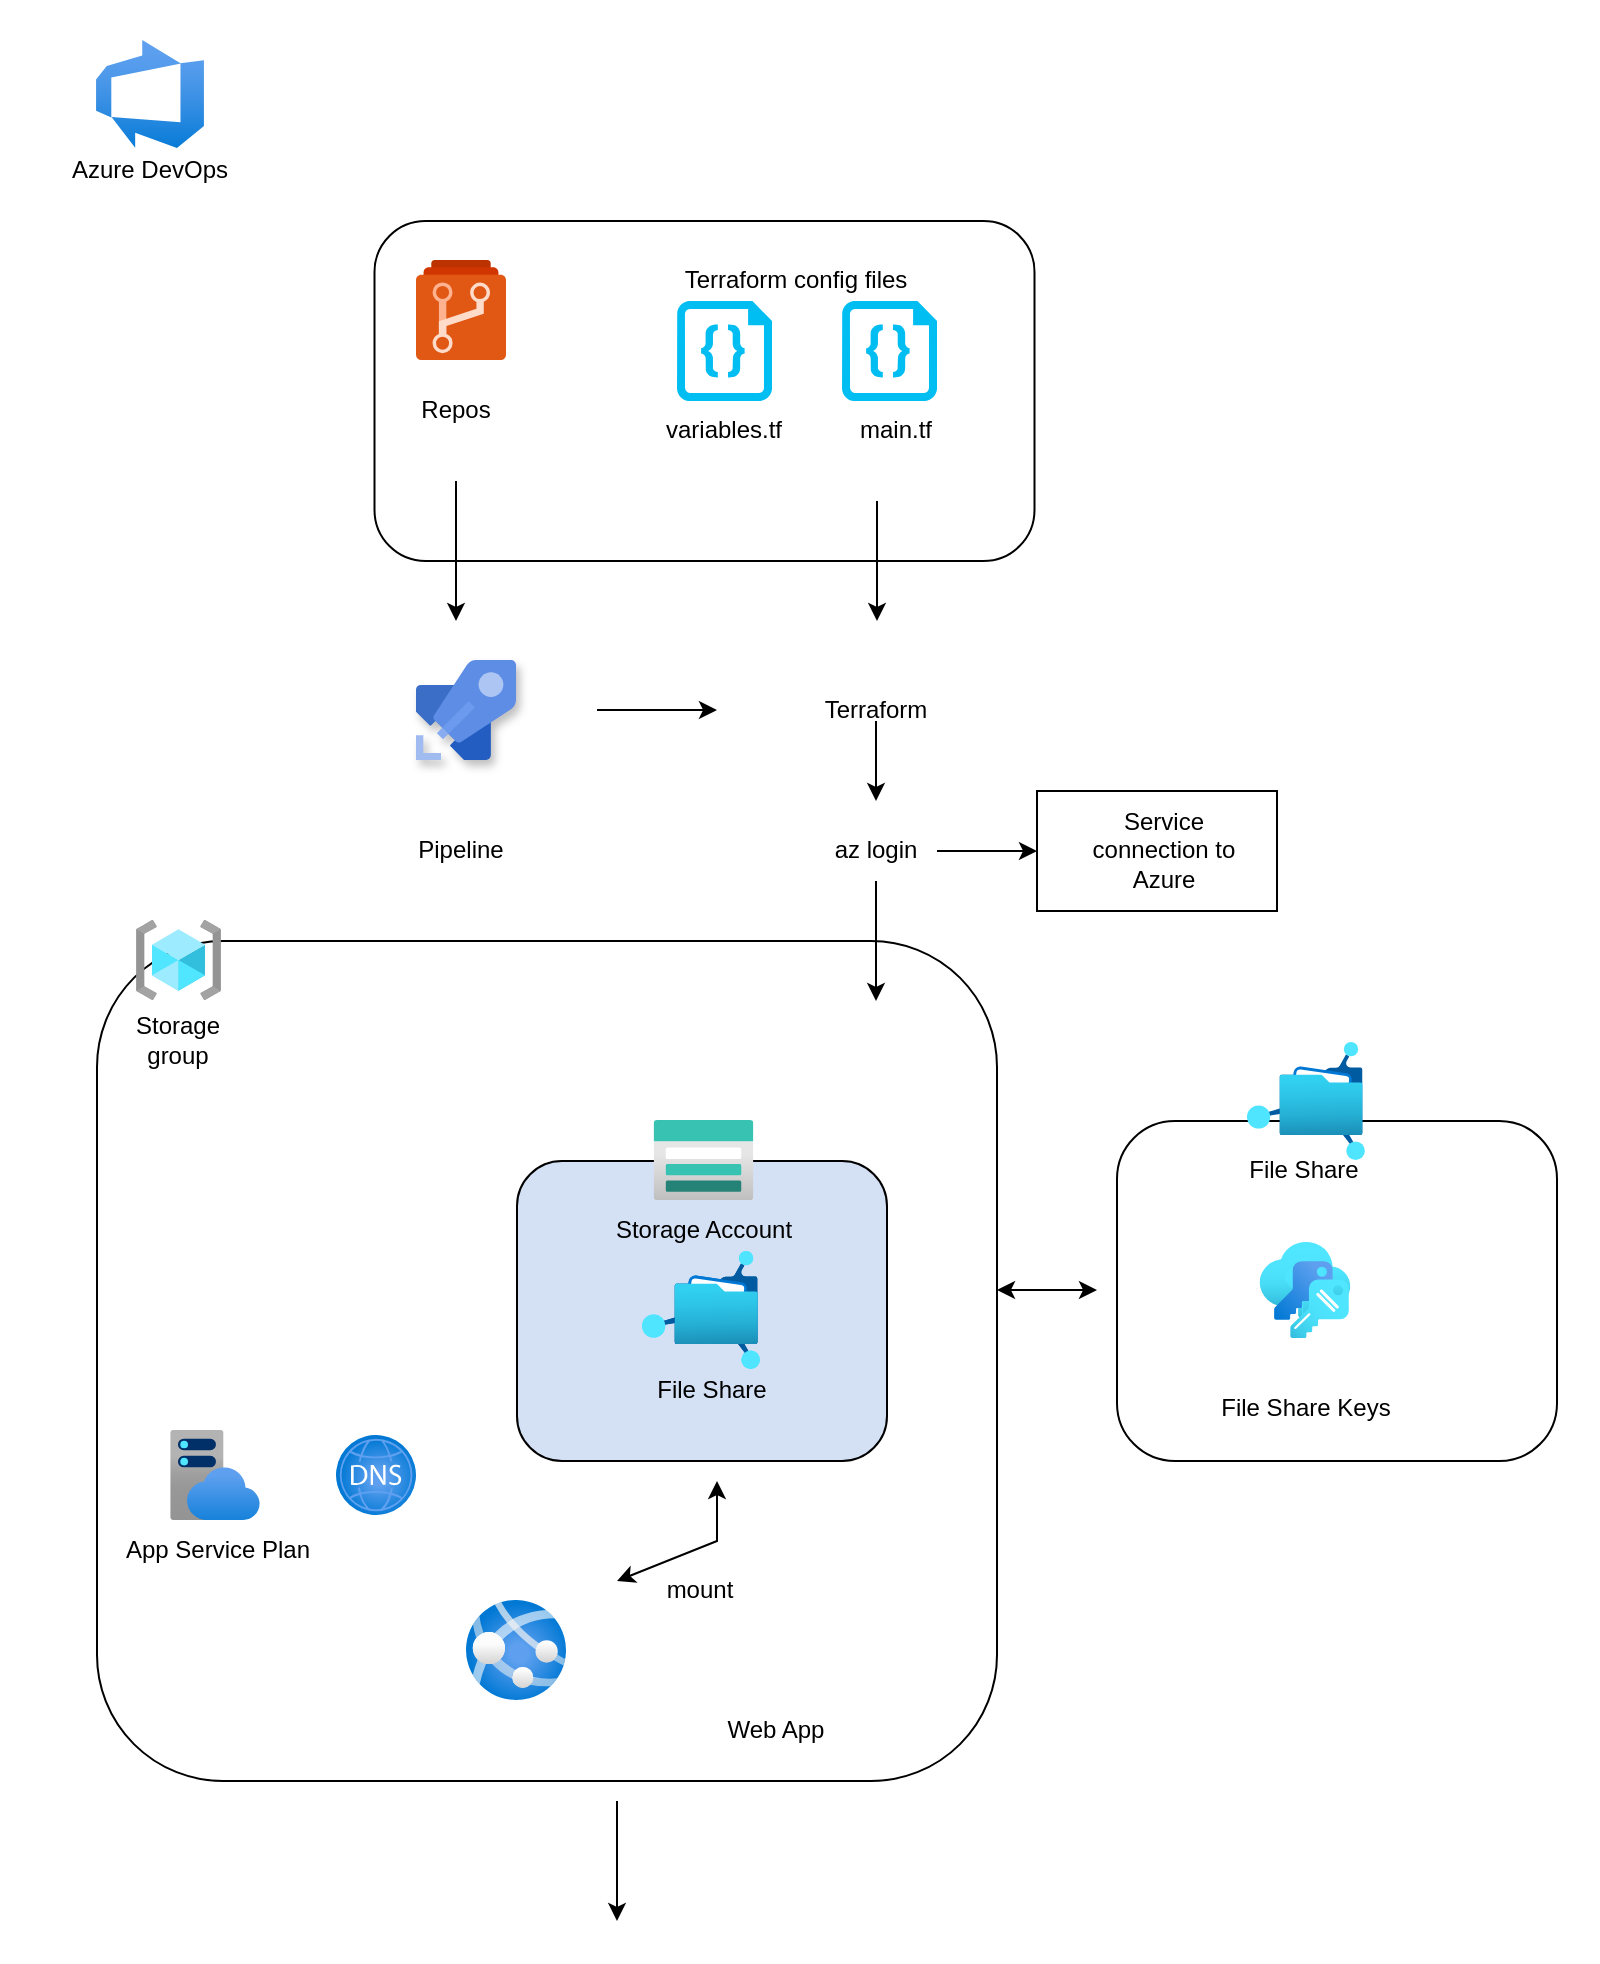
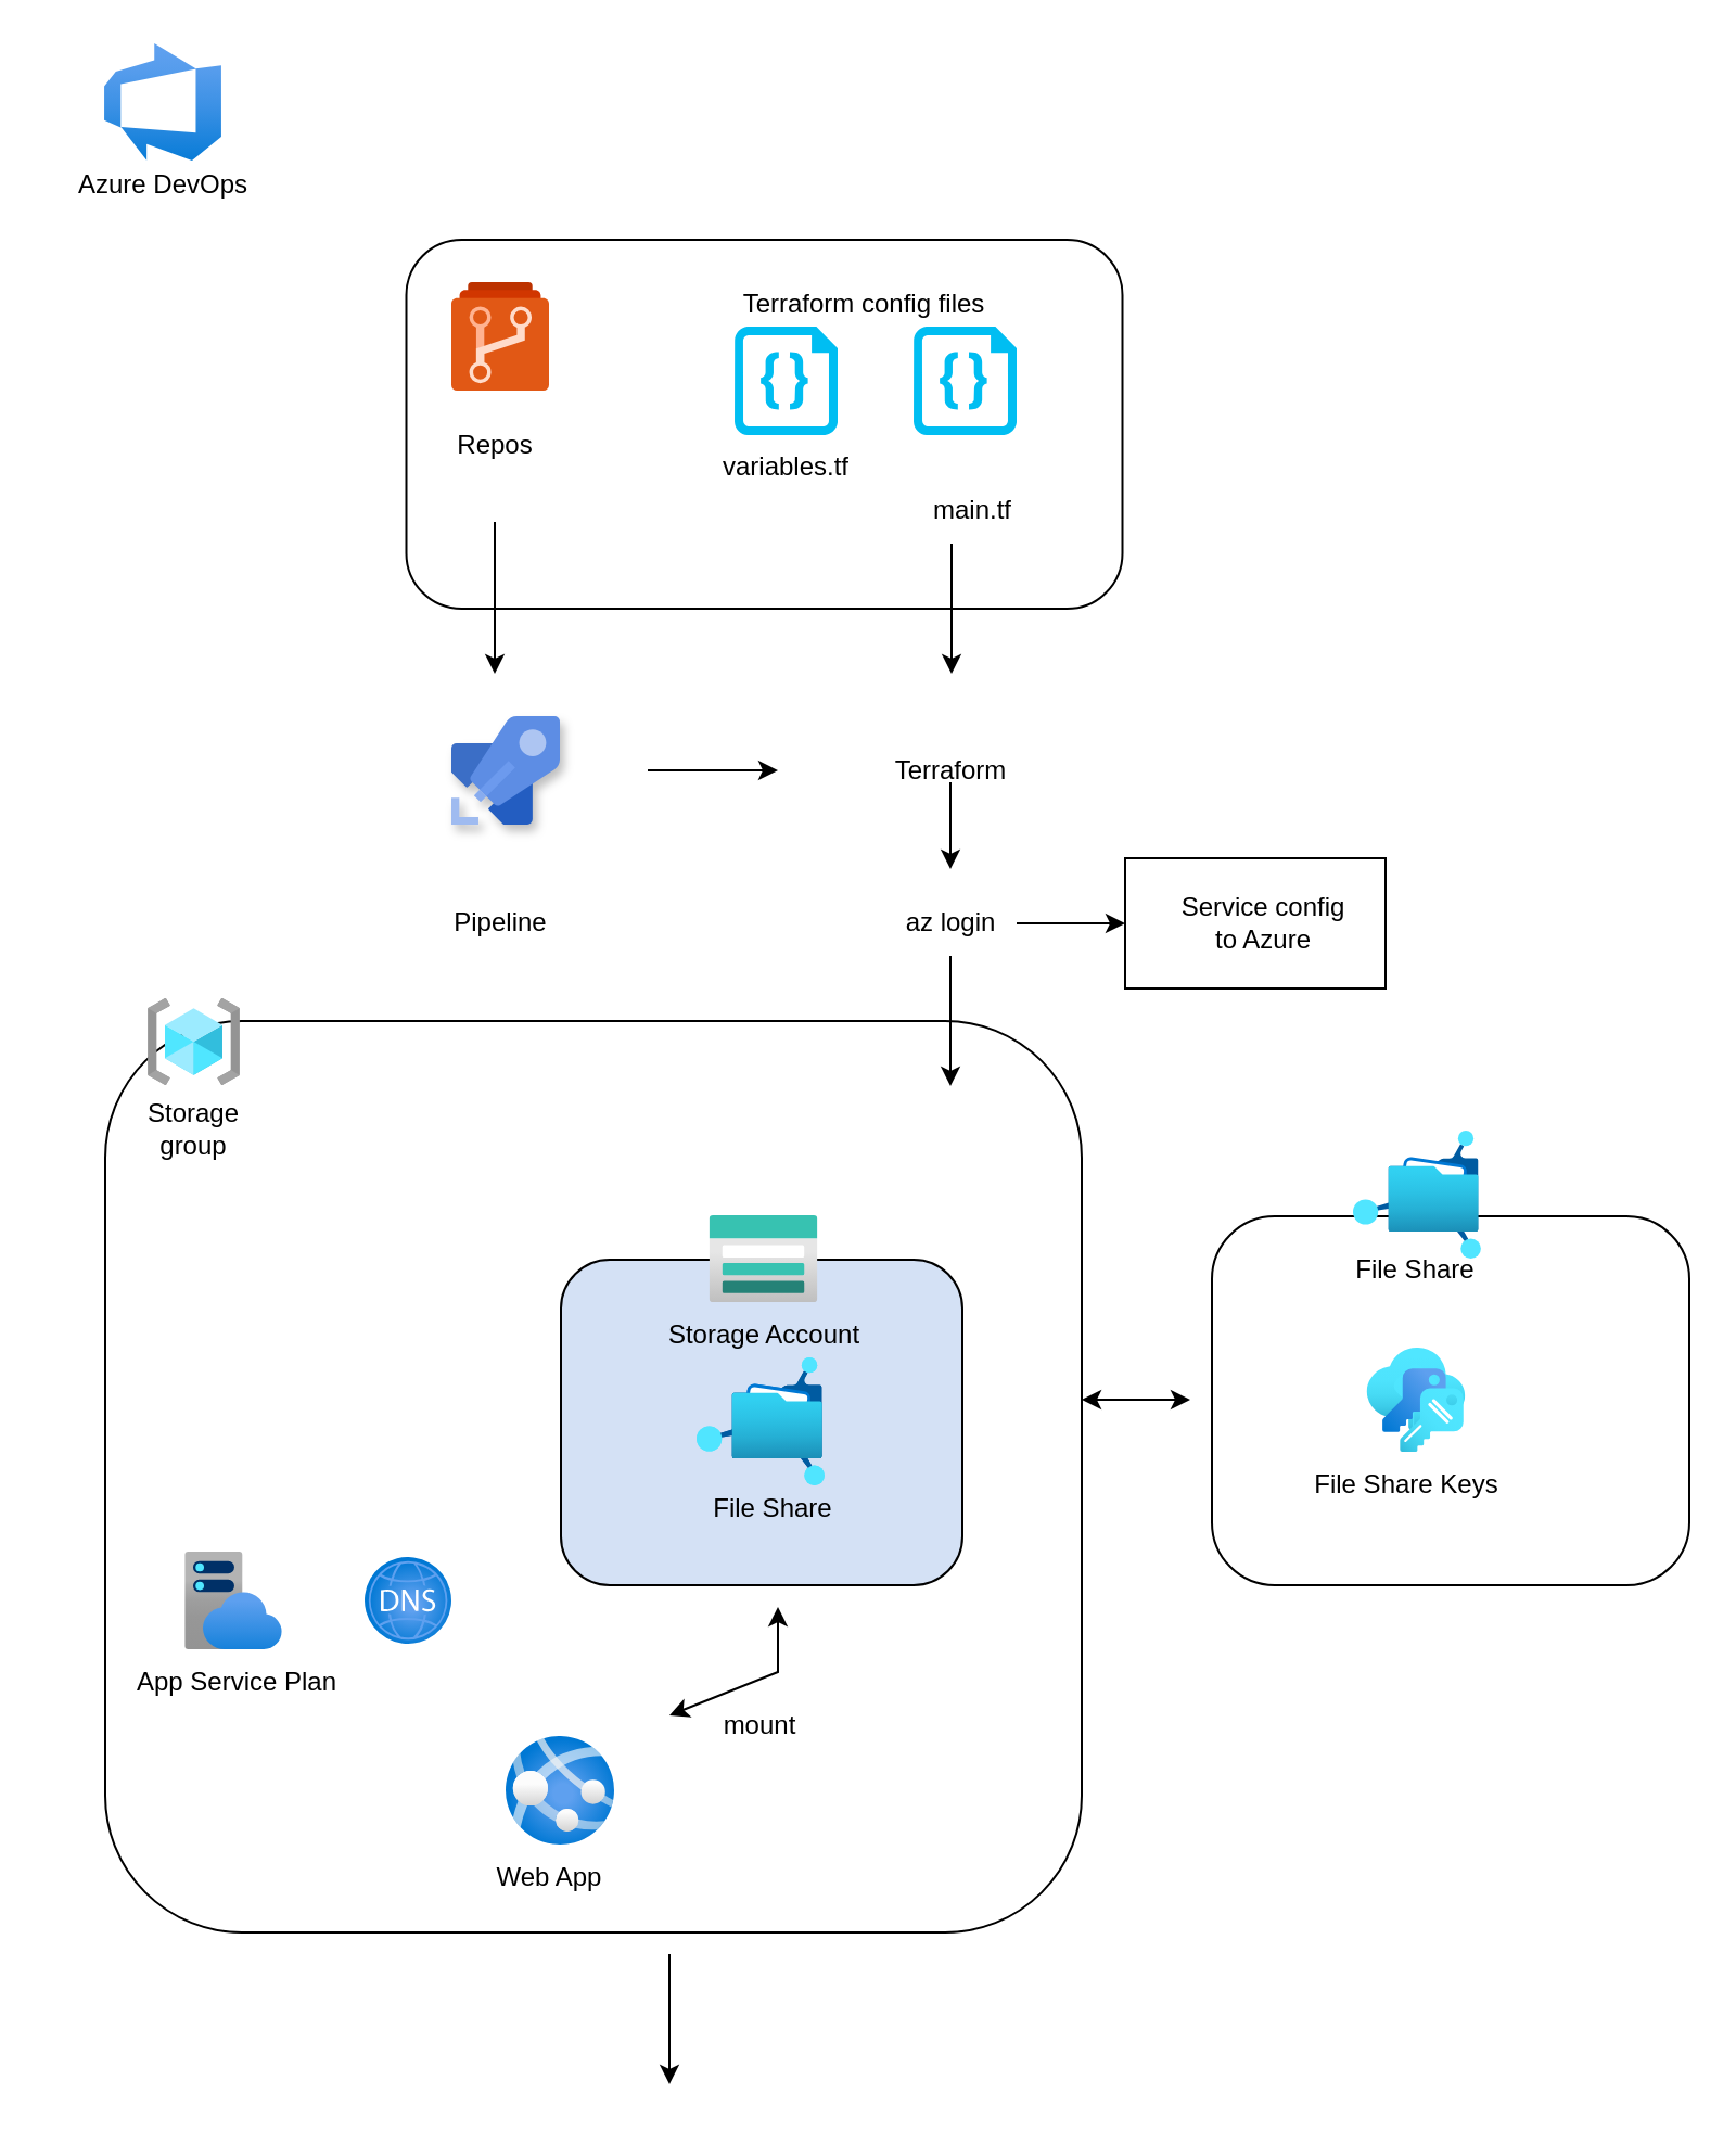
- <mxCell id="19" value="main.tf" style="text;strokeColor=none;align=center;fillColor=none;html=1;verticalAlign=middle;whiteSpace=wrap;rounded=0;" vertex="1" parent="1"><mxGeometry x="418" y="200" width="60" height="30" as="geometry" /></mxCell>
+ <mxCell id="19" value="main.tf" style="text;strokeColor=none;align=center;fillColor=none;html=1;verticalAlign=middle;whiteSpace=wrap;rounded=0;" vertex="1" parent="1"><mxGeometry x="418" y="220" width="60" height="30" as="geometry" /></mxCell>
- <mxCell id="46" value="Service connection to Azure" style="text;strokeColor=none;align=center;fillColor=none;html=1;verticalAlign=middle;whiteSpace=wrap;rounded=0;" vertex="1" parent="1"><mxGeometry x="542.47" y="400" width="80" height="50" as="geometry" /></mxCell>
+ <mxCell id="46" value="Service config to Azure" style="text;strokeColor=none;align=center;fillColor=none;html=1;verticalAlign=middle;whiteSpace=wrap;rounded=0;" vertex="1" parent="1"><mxGeometry x="542.47" y="400" width="80" height="50" as="geometry" /></mxCell>
- <mxCell id="40" value="File Share Keys" style="text;strokeColor=none;align=center;fillColor=none;html=1;verticalAlign=middle;whiteSpace=wrap;rounded=0;" vertex="1" parent="1"><mxGeometry x="603" y="689" width="100" height="30" as="geometry" /></mxCell>
+ <mxCell id="40" value="File Share Keys" style="text;strokeColor=none;align=center;fillColor=none;html=1;verticalAlign=middle;whiteSpace=wrap;rounded=0;" vertex="1" parent="1"><mxGeometry x="598" y="669" width="100" height="30" as="geometry" /></mxCell>
- <mxCell id="25" value="Web App" style="text;strokeColor=none;align=center;fillColor=none;html=1;verticalAlign=middle;whiteSpace=wrap;rounded=0;" vertex="1" parent="1"><mxGeometry x="358" y="850" width="60" height="30" as="geometry" /></mxCell>
+ <mxCell id="25" value="Web App" style="text;strokeColor=none;align=center;fillColor=none;html=1;verticalAlign=middle;whiteSpace=wrap;rounded=0;" vertex="1" parent="1"><mxGeometry x="223" y="850" width="60" height="30" as="geometry" /></mxCell>
